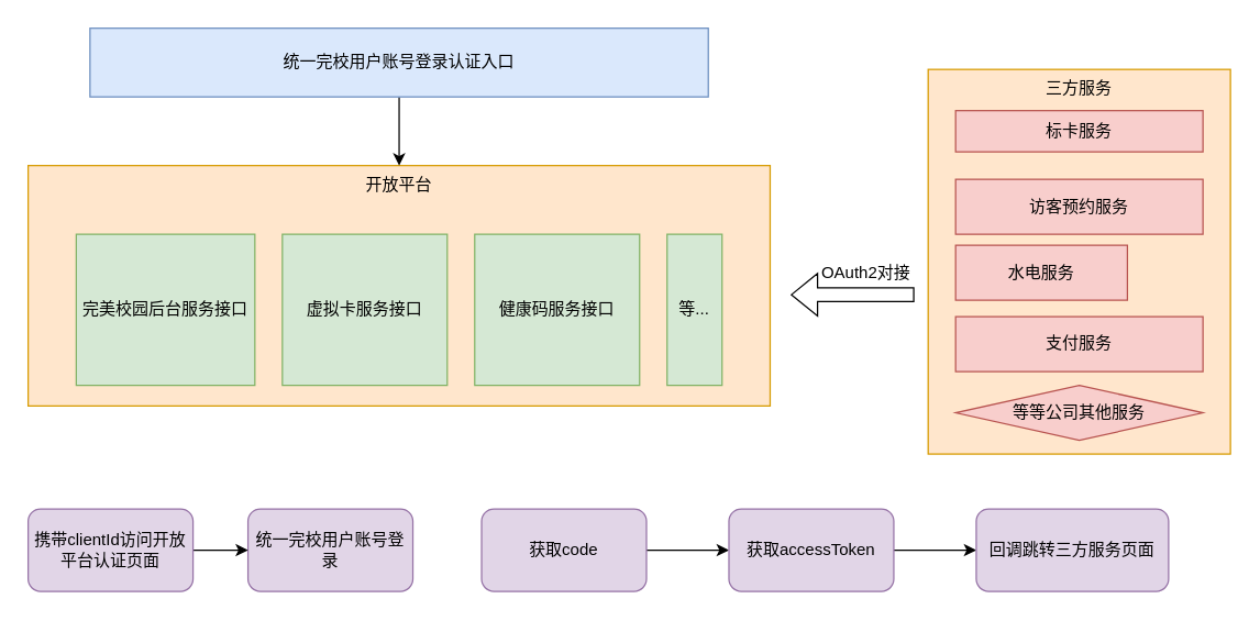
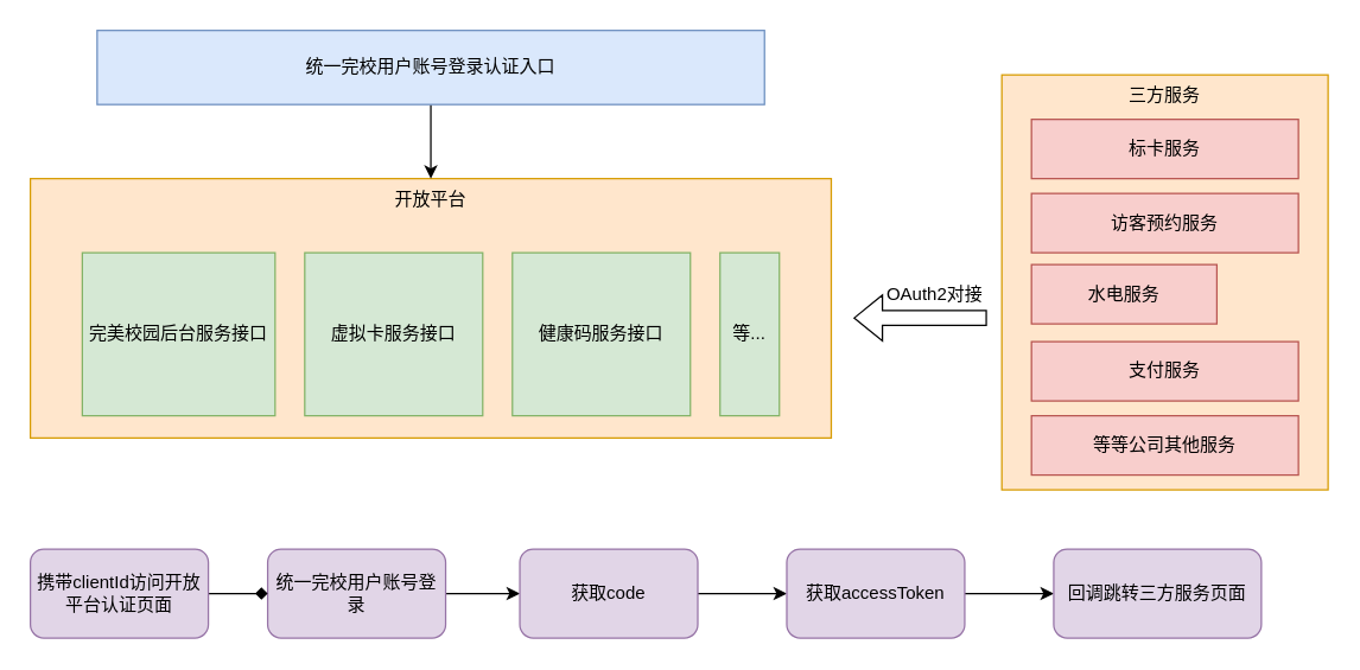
- <mxCell id="10" value="标卡服务" style="rounded=0;whiteSpace=wrap;html=1;fillColor=#f8cecc;strokeColor=#b85450;" vertex="1" parent="1"><mxGeometry x="695" y="80" width="180" height="30" as="geometry" /></mxCell>
+ <mxCell id="10" value="标卡服务" style="rounded=0;whiteSpace=wrap;html=1;fillColor=#f8cecc;strokeColor=#b85450;" vertex="1" parent="1"><mxGeometry x="695" y="80" width="180" height="40" as="geometry" /></mxCell>
- <mxCell id="16" value="等等公司其他服务" style="rhombus;whiteSpace=wrap;html=1;fillColor=#f8cecc;strokeColor=#b85450;" vertex="1" parent="1"><mxGeometry x="695" y="280" width="180" height="40" as="geometry" /></mxCell>
+ <mxCell id="16" value="等等公司其他服务" style="rounded=0;whiteSpace=wrap;html=1;fillColor=#f8cecc;strokeColor=#b85450;" vertex="1" parent="1"><mxGeometry x="695" y="280" width="180" height="40" as="geometry" /></mxCell>
- <mxCell id="24" style="edgeStyle=orthogonalEdgeStyle;rounded=0;orthogonalLoop=1;jettySize=auto;html=1;exitX=1;exitY=0.5;exitDx=0;exitDy=0;entryX=0;entryY=0.5;entryDx=0;entryDy=0;" edge="1" parent="1" source="25" target="18"><mxGeometry relative="1" as="geometry" /></mxCell>
+ <mxCell id="24" style="edgeStyle=orthogonalEdgeStyle;rounded=0;orthogonalLoop=1;jettySize=auto;html=1;exitX=1;exitY=0.5;exitDx=0;exitDy=0;entryX=0;entryY=0.5;entryDx=0;entryDy=0;endArrow=diamond;" edge="1" parent="1" source="25" target="18"><mxGeometry relative="1" as="geometry" /></mxCell>
+ <mxCell id="17" value="" style="edgeStyle=orthogonalEdgeStyle;rounded=0;orthogonalLoop=1;jettySize=auto;html=1;" edge="1" parent="1" source="18" target="20"><mxGeometry relative="1" as="geometry" /></mxCell>
